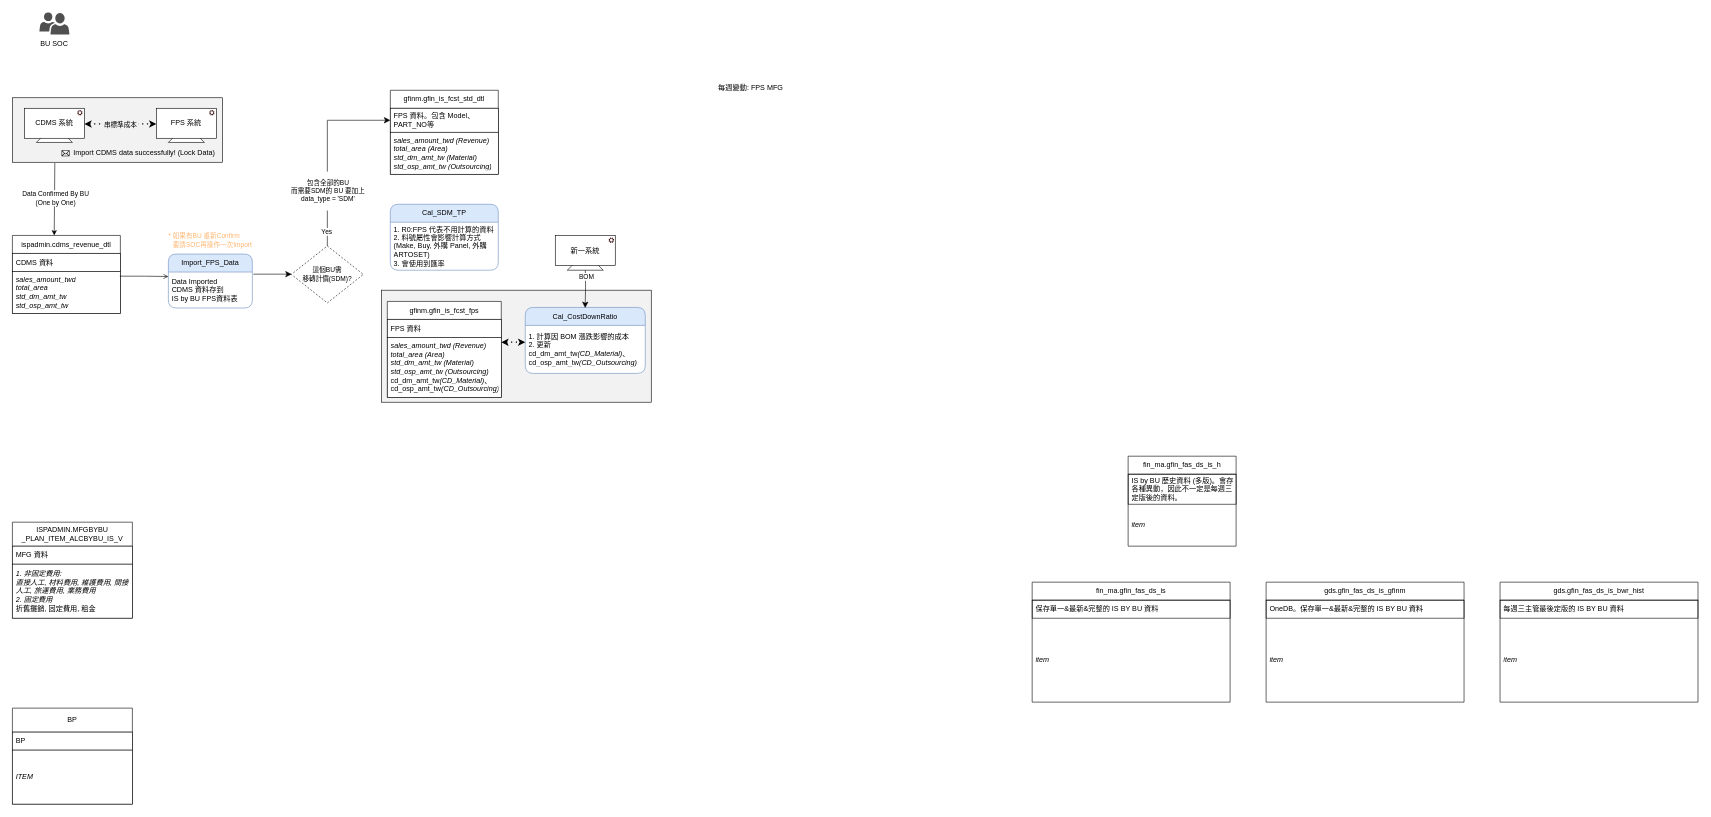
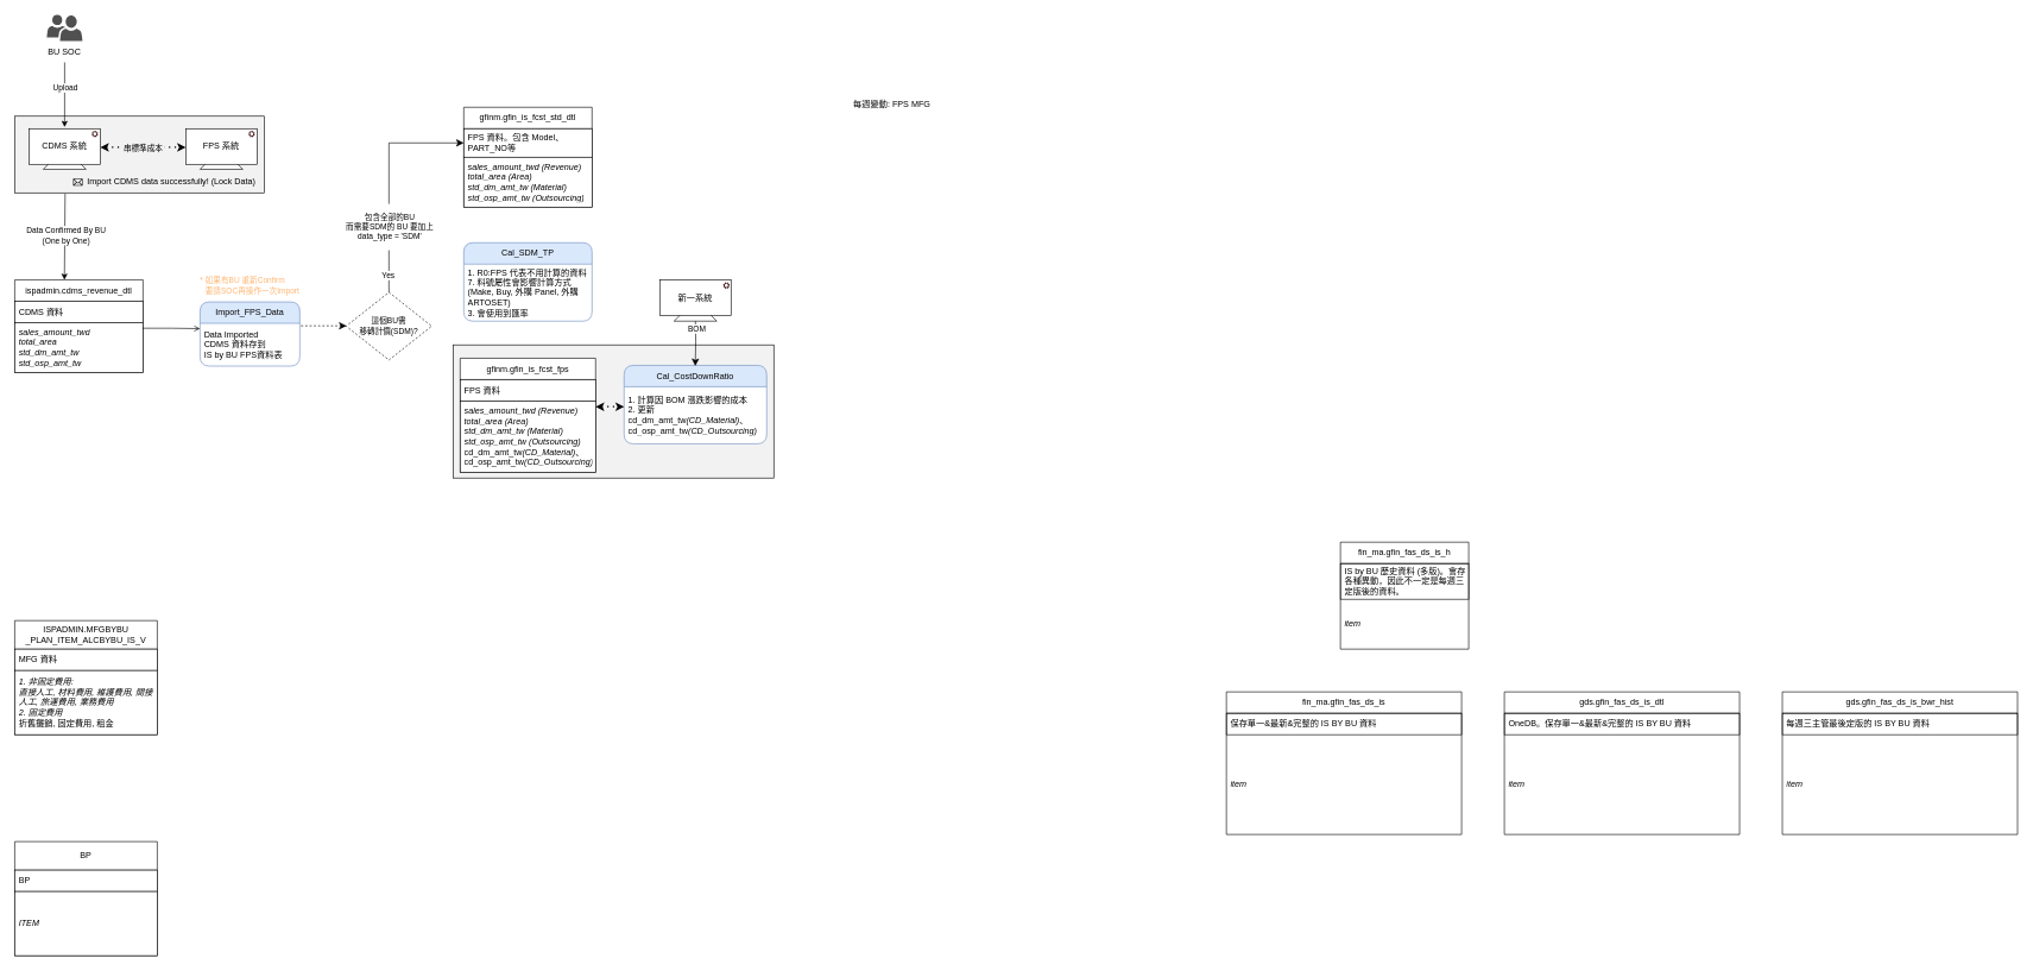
+ <mxCell id="25" style="edgeStyle=orthogonalEdgeStyle;rounded=0;orthogonalLoop=1;jettySize=auto;html=1;entryX=0.5;entryY=-0.046;entryDx=0;entryDy=0;entryPerimeter=0;" edge="1" parent="1" source="24" target="60"><mxGeometry relative="1" as="geometry"><mxPoint x="90" y="172" as="targetPoint" /></mxGeometry></mxCell>
+ <mxCell id="26" value="Upload" style="edgeLabel;html=1;align=center;verticalAlign=middle;resizable=0;points=[];" vertex="1" connectable="0" parent="25"><mxGeometry x="-0.229" relative="1" as="geometry"><mxPoint as="offset" /></mxGeometry></mxCell>
- <mxCell id="18" value="1.&amp;nbsp;R0:FPS 代表不用計算的資料&lt;div&gt;2. 料號屬性會影響計算方式&lt;/div&gt;&lt;div&gt;(Make, Buy, 外購 Panel, 外購 ARTOSET)&lt;/div&gt;&lt;div&gt;3. 會使用到匯率&lt;/div&gt;" style="text;strokeColor=none;fillColor=none;align=left;verticalAlign=middle;spacingLeft=4;spacingRight=4;overflow=hidden;points=[[0,0.5],[1,0.5]];portConstraint=eastwest;rotatable=0;whiteSpace=wrap;html=1;" vertex="1" parent="17"><mxGeometry y="30" width="180" height="80" as="geometry" /></mxCell>
+ <mxCell id="18" value="1.&amp;nbsp;R0:FPS 代表不用計算的資料&lt;div&gt;7. 料號屬性會影響計算方式&lt;/div&gt;&lt;div&gt;(Make, Buy, 外購 Panel, 外購 ARTOSET)&lt;/div&gt;&lt;div&gt;3. 會使用到匯率&lt;/div&gt;" style="text;strokeColor=none;fillColor=none;align=left;verticalAlign=middle;spacingLeft=4;spacingRight=4;overflow=hidden;points=[[0,0.5],[1,0.5]];portConstraint=eastwest;rotatable=0;whiteSpace=wrap;html=1;" vertex="1" parent="17"><mxGeometry y="30" width="180" height="80" as="geometry" /></mxCell>
- <mxCell id="13" value="" style="edgeStyle=segmentEdgeStyle;endArrow=classic;html=1;curved=0;rounded=0;endSize=8;startSize=8;exitX=1.012;exitY=0.059;exitDx=0;exitDy=0;exitPerimeter=0;" parent="1" source="5" target="12" edge="1"><mxGeometry width="50" height="50" relative="1" as="geometry"><mxPoint x="470" y="570" as="sourcePoint" /><mxPoint x="520" y="520" as="targetPoint" /></mxGeometry></mxCell>
+ <mxCell id="13" value="" style="edgeStyle=segmentEdgeStyle;endArrow=classic;html=1;curved=0;rounded=0;endSize=8;startSize=8;exitX=1.012;exitY=0.059;exitDx=0;exitDy=0;exitPerimeter=0;dashed=1;" parent="1" source="5" target="12" edge="1"><mxGeometry width="50" height="50" relative="1" as="geometry"><mxPoint x="470" y="570" as="sourcePoint" /><mxPoint x="520" y="520" as="targetPoint" /></mxGeometry></mxCell>
- <mxCell id="48" value="gds.gfin_fas_ds_is_gfinm" style="swimlane;fontStyle=0;childLayout=stackLayout;horizontal=1;startSize=30;horizontalStack=0;resizeParent=1;resizeParentMax=0;resizeLast=0;collapsible=1;marginBottom=0;whiteSpace=wrap;html=1;" vertex="1" parent="1"><mxGeometry x="2110" y="970" width="330" height="200" as="geometry" /></mxCell>
+ <mxCell id="48" value="gds.gfin_fas_ds_is_dtl" style="swimlane;fontStyle=0;childLayout=stackLayout;horizontal=1;startSize=30;horizontalStack=0;resizeParent=1;resizeParentMax=0;resizeLast=0;collapsible=1;marginBottom=0;whiteSpace=wrap;html=1;" vertex="1" parent="1"><mxGeometry x="2110" y="970" width="330" height="200" as="geometry" /></mxCell>
